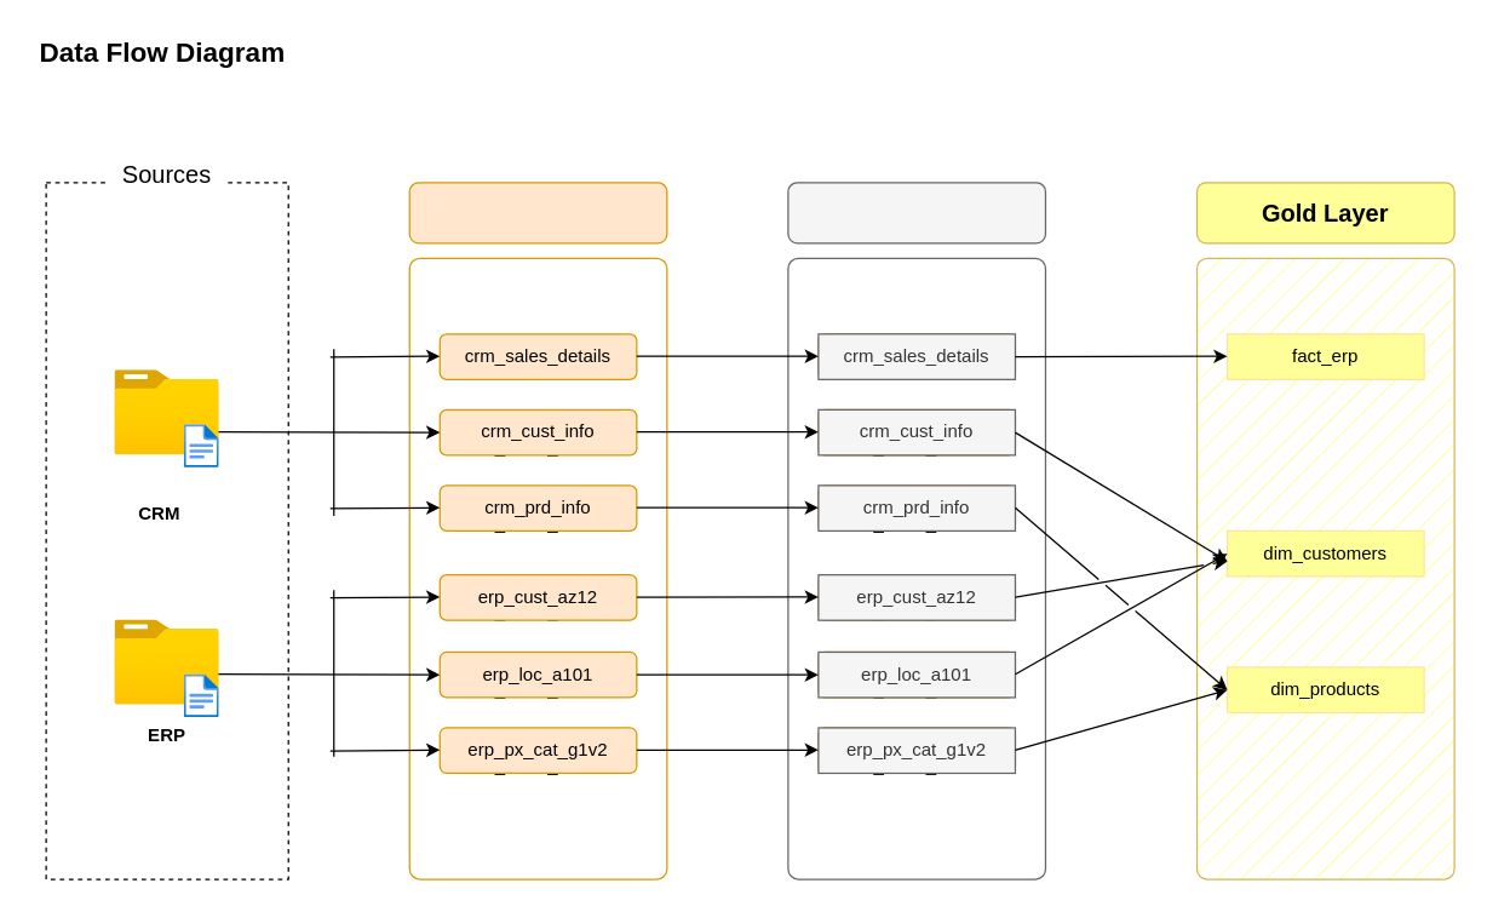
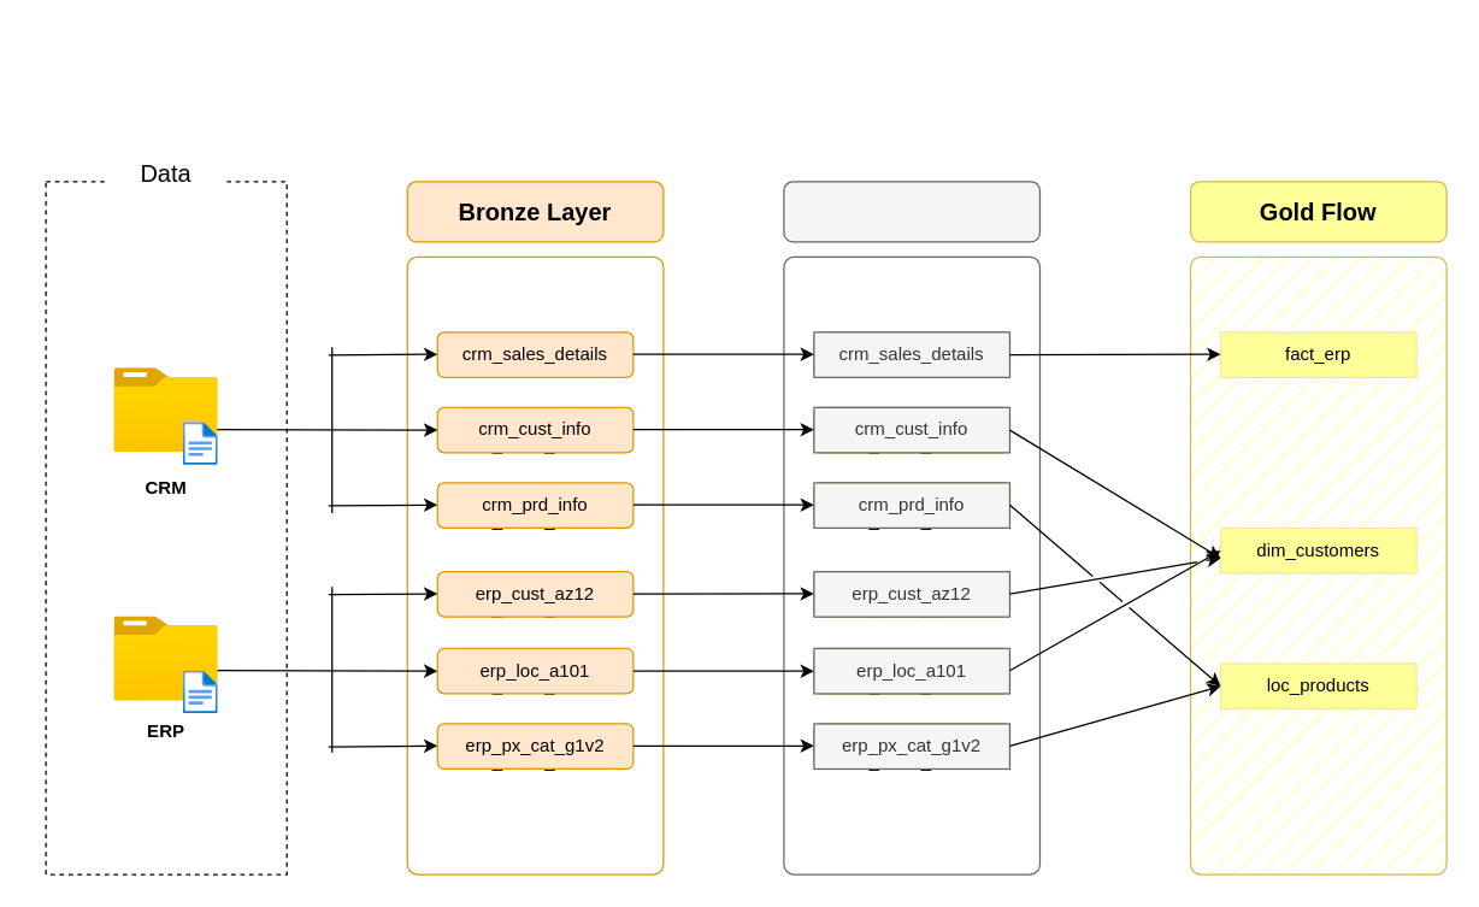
- <mxCell id="75" value="&lt;font style=&quot;font-size: 18px;&quot;&gt;&lt;b&gt;Data Flow Diagram&lt;/b&gt;&lt;/font&gt;" style="text;strokeColor=none;fillColor=none;align=left;verticalAlign=middle;spacingLeft=4;spacingRight=4;overflow=hidden;points=[[0,0.5],[1,0.5]];portConstraint=eastwest;rotatable=0;whiteSpace=wrap;html=1;" parent="1" vertex="1"><mxGeometry x="20" y="20" width="210" height="30" as="geometry" /></mxCell>
- <mxCell id="3" value="&lt;font style=&quot;font-size: 16px;&quot;&gt;Sources&lt;/font&gt;" style="text;strokeColor=none;fillColor=default;align=center;verticalAlign=middle;spacingLeft=4;spacingRight=4;overflow=hidden;points=[[0,0.5],[1,0.5]];portConstraint=eastwest;rotatable=0;whiteSpace=wrap;html=1;gradientColor=none;" parent="1" vertex="1"><mxGeometry x="70" y="100" width="80" height="30" as="geometry" /></mxCell>
+ <mxCell id="3" value="&lt;font style=&quot;font-size: 16px;&quot;&gt;Data&lt;/font&gt;" style="text;strokeColor=none;fillColor=default;align=center;verticalAlign=middle;spacingLeft=4;spacingRight=4;overflow=hidden;points=[[0,0.5],[1,0.5]];portConstraint=eastwest;rotatable=0;whiteSpace=wrap;html=1;gradientColor=none;" parent="1" vertex="1"><mxGeometry x="70" y="100" width="80" height="30" as="geometry" /></mxCell>
+ <mxCell id="6" value="&lt;font style=&quot;font-size: 16px;&quot;&gt;&lt;b&gt;Bronze Layer&lt;/b&gt;&lt;/font&gt;" style="text;html=1;align=center;verticalAlign=middle;whiteSpace=wrap;rounded=0;" parent="1" vertex="1"><mxGeometry x="290" y="125" width="130" height="30" as="geometry" /></mxCell>
- <mxCell id="45" value="&lt;font style=&quot;font-size: 16px;&quot;&gt;&lt;b&gt;Gold Layer&lt;/b&gt;&lt;/font&gt;" style="text;html=1;align=center;verticalAlign=middle;whiteSpace=wrap;rounded=0;" parent="1" vertex="1"><mxGeometry x="810" y="125" width="130" height="30" as="geometry" /></mxCell>
+ <mxCell id="45" value="&lt;font style=&quot;font-size: 16px;&quot;&gt;&lt;b&gt;Gold Flow&lt;/b&gt;&lt;/font&gt;" style="text;html=1;align=center;verticalAlign=middle;whiteSpace=wrap;rounded=0;" parent="1" vertex="1"><mxGeometry x="810" y="125" width="130" height="30" as="geometry" /></mxCell>
- <mxCell id="73" value="&lt;b&gt;CRM&lt;/b&gt;" style="text;html=1;align=center;verticalAlign=middle;whiteSpace=wrap;rounded=0;" parent="1" vertex="1"><mxGeometry x="75" y="323.5" width="60" height="30" as="geometry" /></mxCell>
+ <mxCell id="73" value="&lt;b&gt;CRM&lt;/b&gt;" style="text;html=1;align=center;verticalAlign=middle;whiteSpace=wrap;rounded=0;" parent="1" vertex="1"><mxGeometry x="80" y="308.5" width="60" height="30" as="geometry" /></mxCell>
- <mxCell id="47" value="dim_products" style="text;html=1;align=center;verticalAlign=middle;whiteSpace=wrap;rounded=0;fillColor=#FFFF99;strokeColor=#FFE599;" parent="1" vertex="1"><mxGeometry x="810" y="440" width="130" height="30" as="geometry" /></mxCell>
+ <mxCell id="47" value="loc_products" style="text;html=1;align=center;verticalAlign=middle;whiteSpace=wrap;rounded=0;fillColor=#FFFF99;strokeColor=#FFE599;" parent="1" vertex="1"><mxGeometry x="810" y="440" width="130" height="30" as="geometry" /></mxCell>
